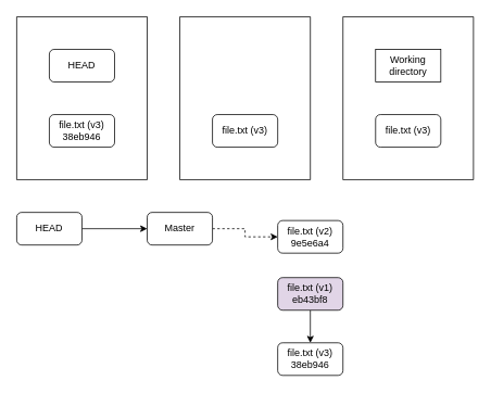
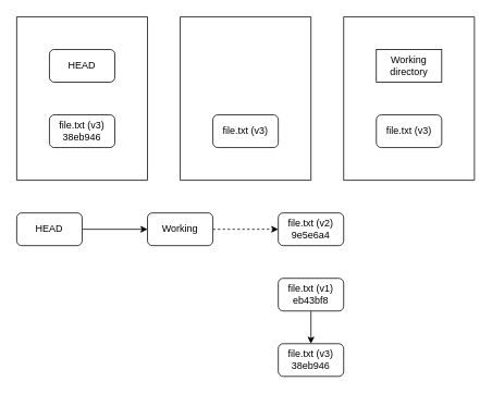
- <mxCell id="13" value="Master" style="rounded=1;whiteSpace=wrap;html=1;" parent="1" vertex="1"><mxGeometry x="180" y="260" width="80" height="40" as="geometry" /></mxCell>
+ <mxCell id="13" value="Working" style="rounded=1;whiteSpace=wrap;html=1;" parent="1" vertex="1"><mxGeometry x="180" y="260" width="80" height="40" as="geometry" /></mxCell>
- <mxCell id="14" value="file.txt (v2)&lt;div&gt;9e5e6a4&lt;br&gt;&lt;/div&gt;" style="rounded=1;whiteSpace=wrap;html=1;" parent="1" vertex="1"><mxGeometry x="340" y="270" width="80" height="40" as="geometry" /></mxCell>
+ <mxCell id="14" value="file.txt (v2)&lt;div&gt;9e5e6a4&lt;br&gt;&lt;/div&gt;" style="rounded=1;whiteSpace=wrap;html=1;" parent="1" vertex="1"><mxGeometry x="340" y="260" width="80" height="40" as="geometry" /></mxCell>
- <mxCell id="16" value="file.txt (v1)&lt;div&gt;eb43bf8&lt;/div&gt;" style="rounded=1;whiteSpace=wrap;html=1;fillColor=#e1d5e7;" parent="1" vertex="1"><mxGeometry x="340" y="340" width="80" height="40" as="geometry" /></mxCell>
+ <mxCell id="16" value="file.txt (v1)&lt;div&gt;eb43bf8&lt;/div&gt;" style="rounded=1;whiteSpace=wrap;html=1;" parent="1" vertex="1"><mxGeometry x="340" y="340" width="80" height="40" as="geometry" /></mxCell>
